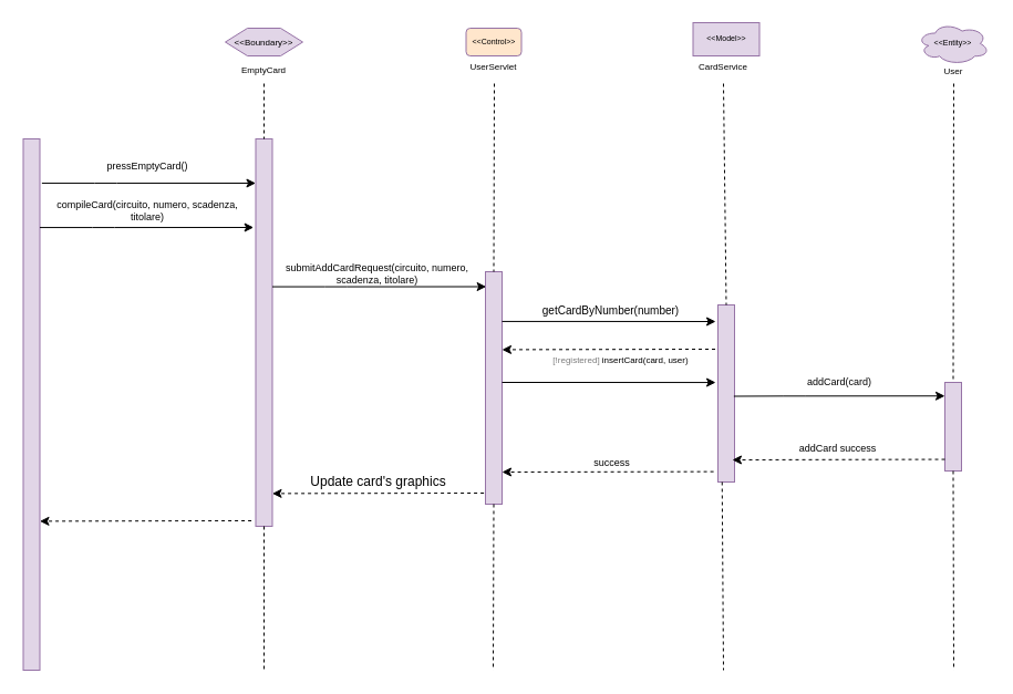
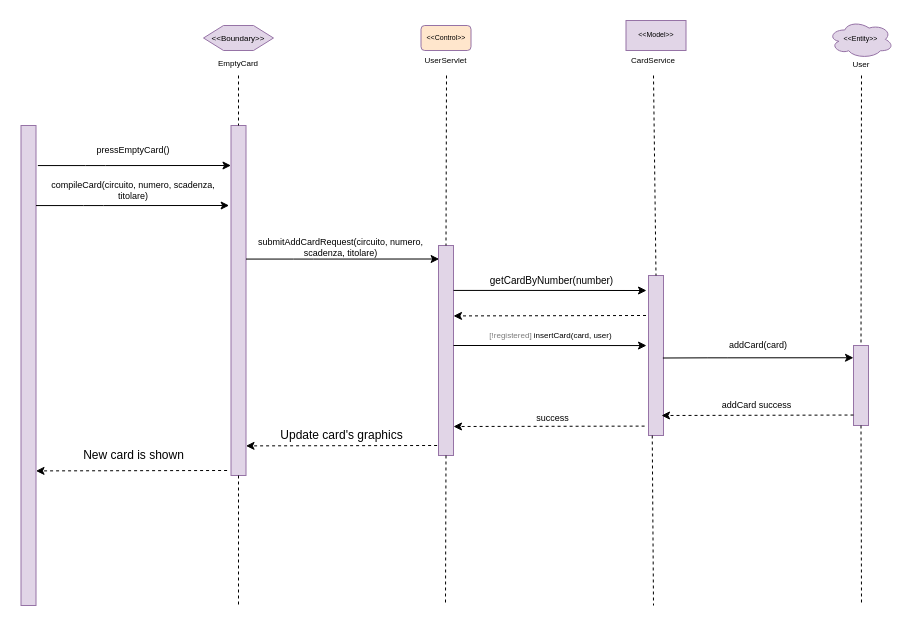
- <mxCell id="37" value="&lt;font color=&quot;#7a7a7a&quot;&gt;[!registered] &lt;/font&gt;insertCard(card,&amp;nbsp;user)" style="text;html=1;align=center;verticalAlign=middle;resizable=0;points=[];autosize=1;strokeColor=none;fillColor=none;fontSize=8;fontColor=#000000;" parent="1" vertex="1"><mxGeometry x="490.25" y="315" width="140" height="20" as="geometry" /></mxCell>
+ <mxCell id="37" value="&lt;font color=&quot;#7a7a7a&quot;&gt;[!registered] &lt;/font&gt;insertCard(card,&amp;nbsp;user)" style="text;html=1;align=center;verticalAlign=middle;resizable=0;points=[];autosize=1;strokeColor=none;fillColor=none;fontSize=8;fontColor=#000000;" parent="1" vertex="1"><mxGeometry x="480.25" y="325" width="140" height="20" as="geometry" /></mxCell>
+ <mxCell id="43" value="New card is shown" style="text;html=1;align=center;verticalAlign=middle;resizable=0;points=[];autosize=1;strokeColor=none;fillColor=none;" vertex="1" parent="1"><mxGeometry x="73" y="445" width="120" height="20" as="geometry" /></mxCell>
